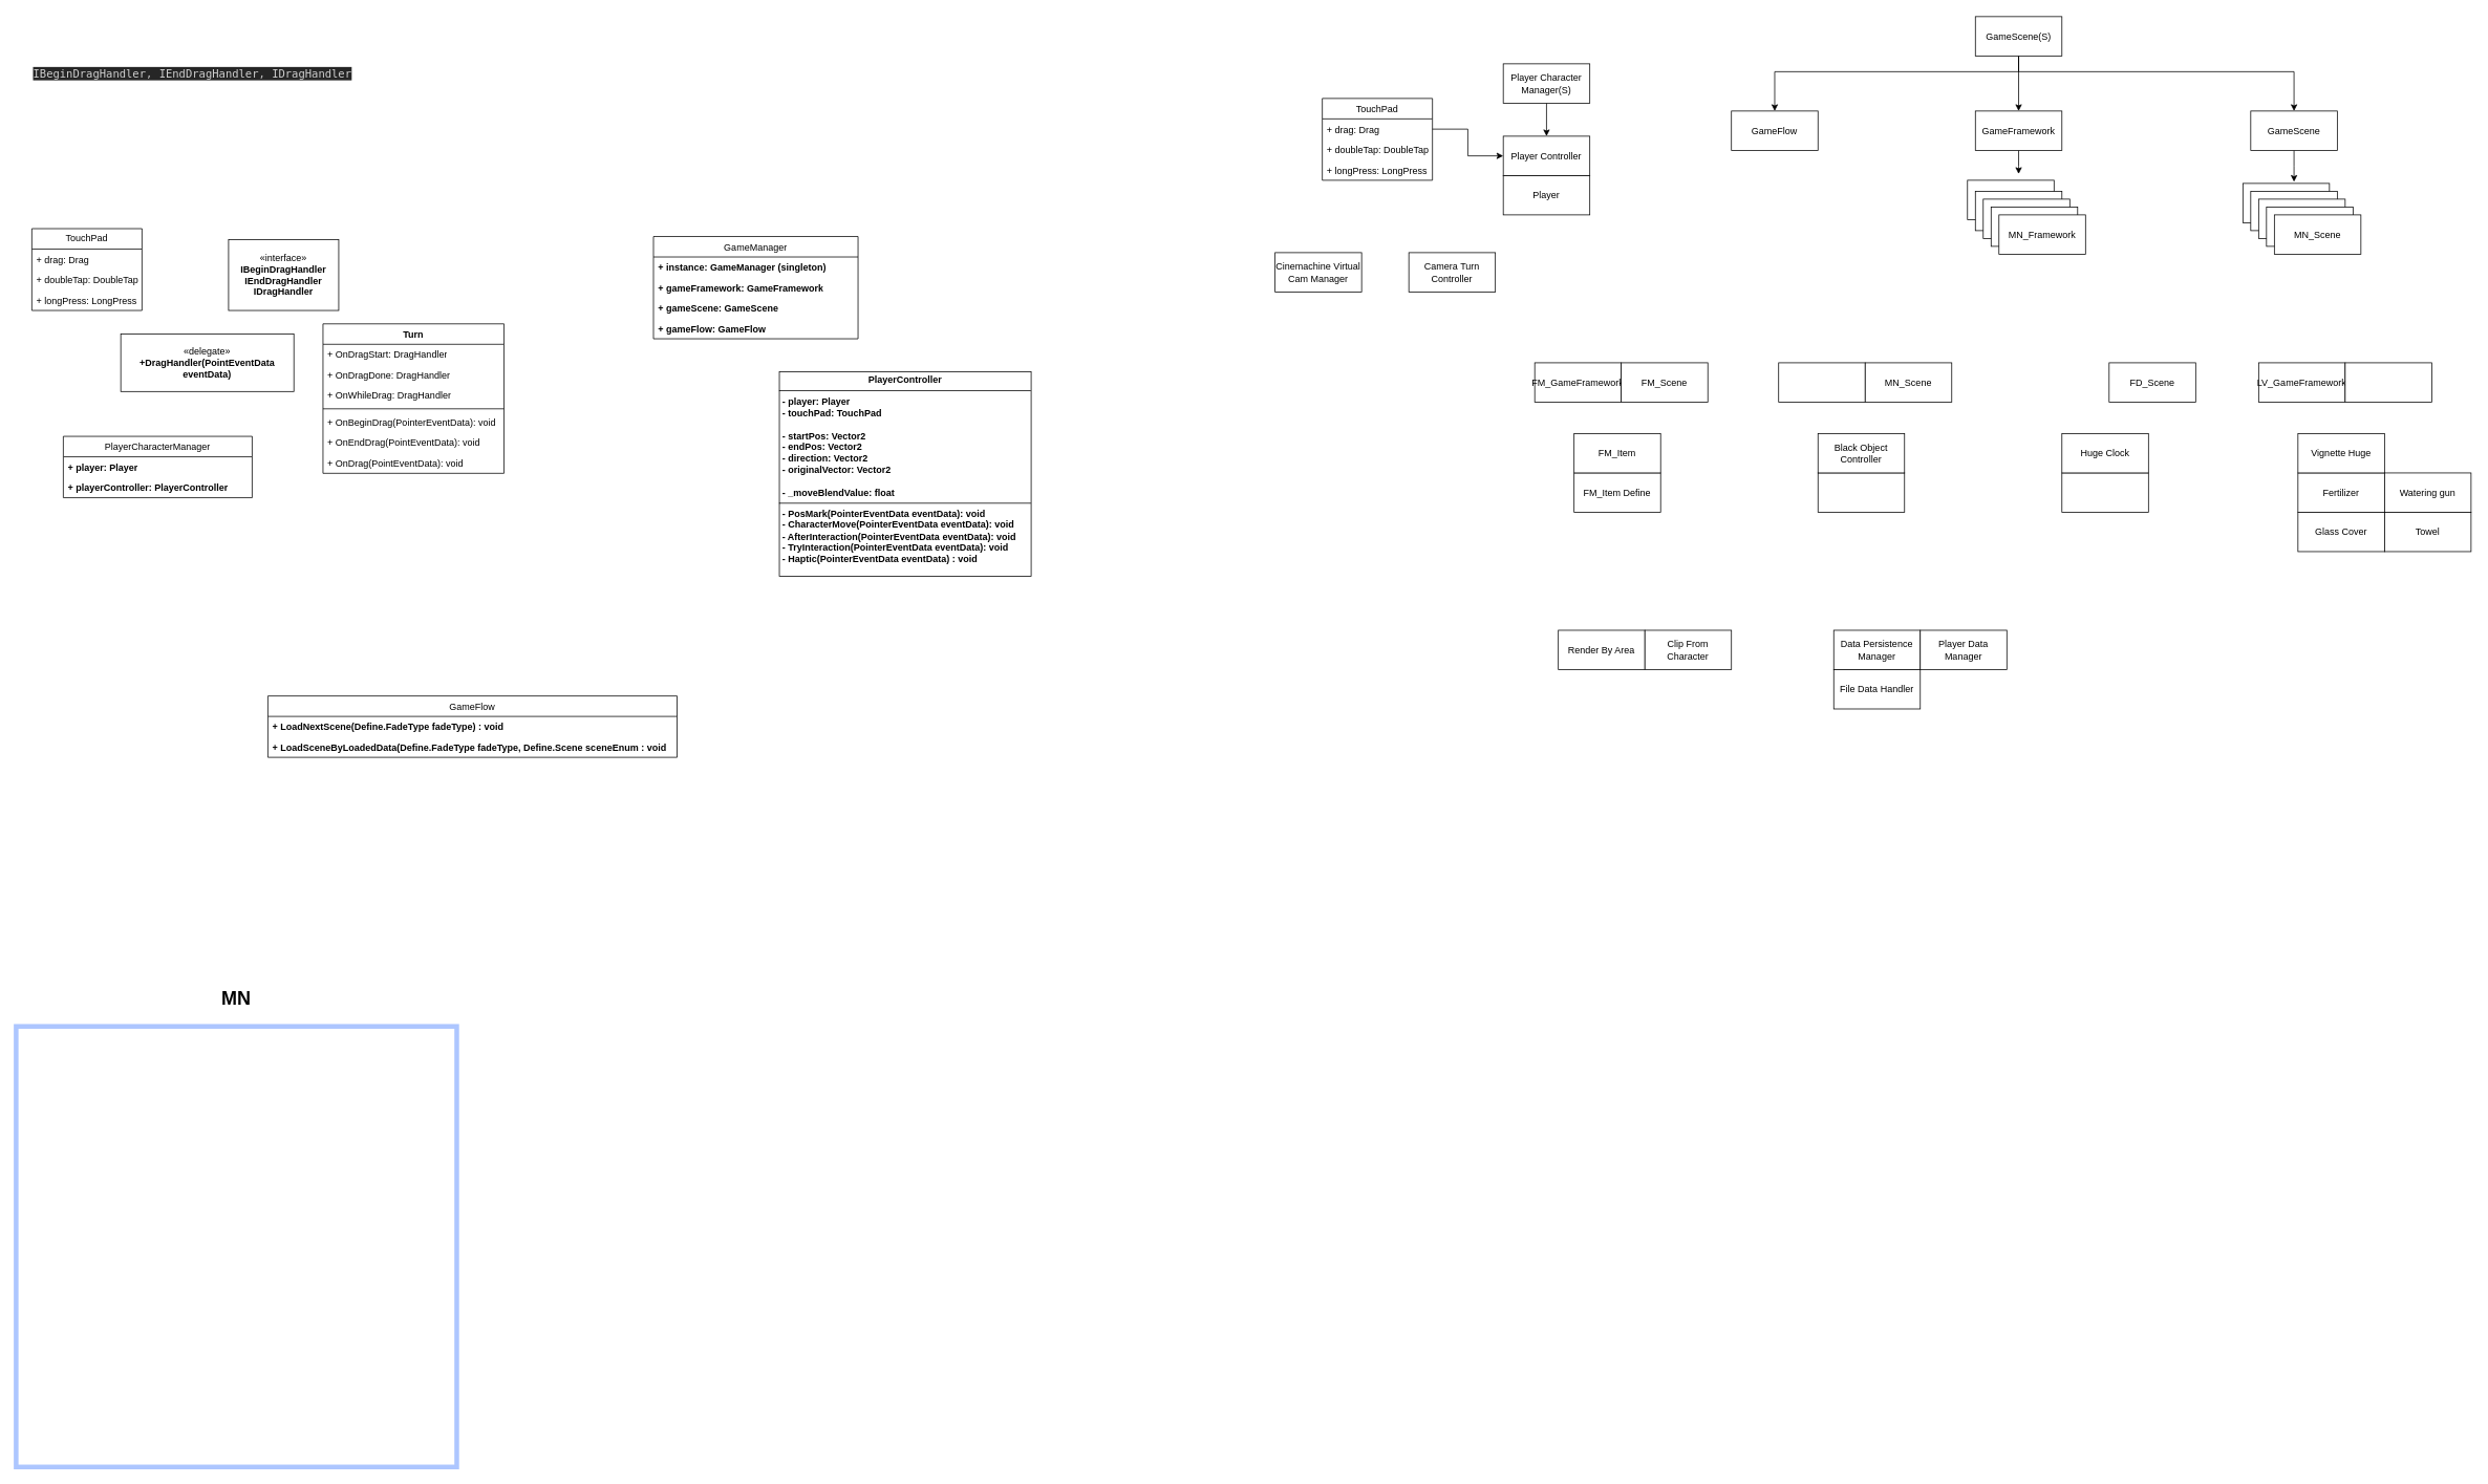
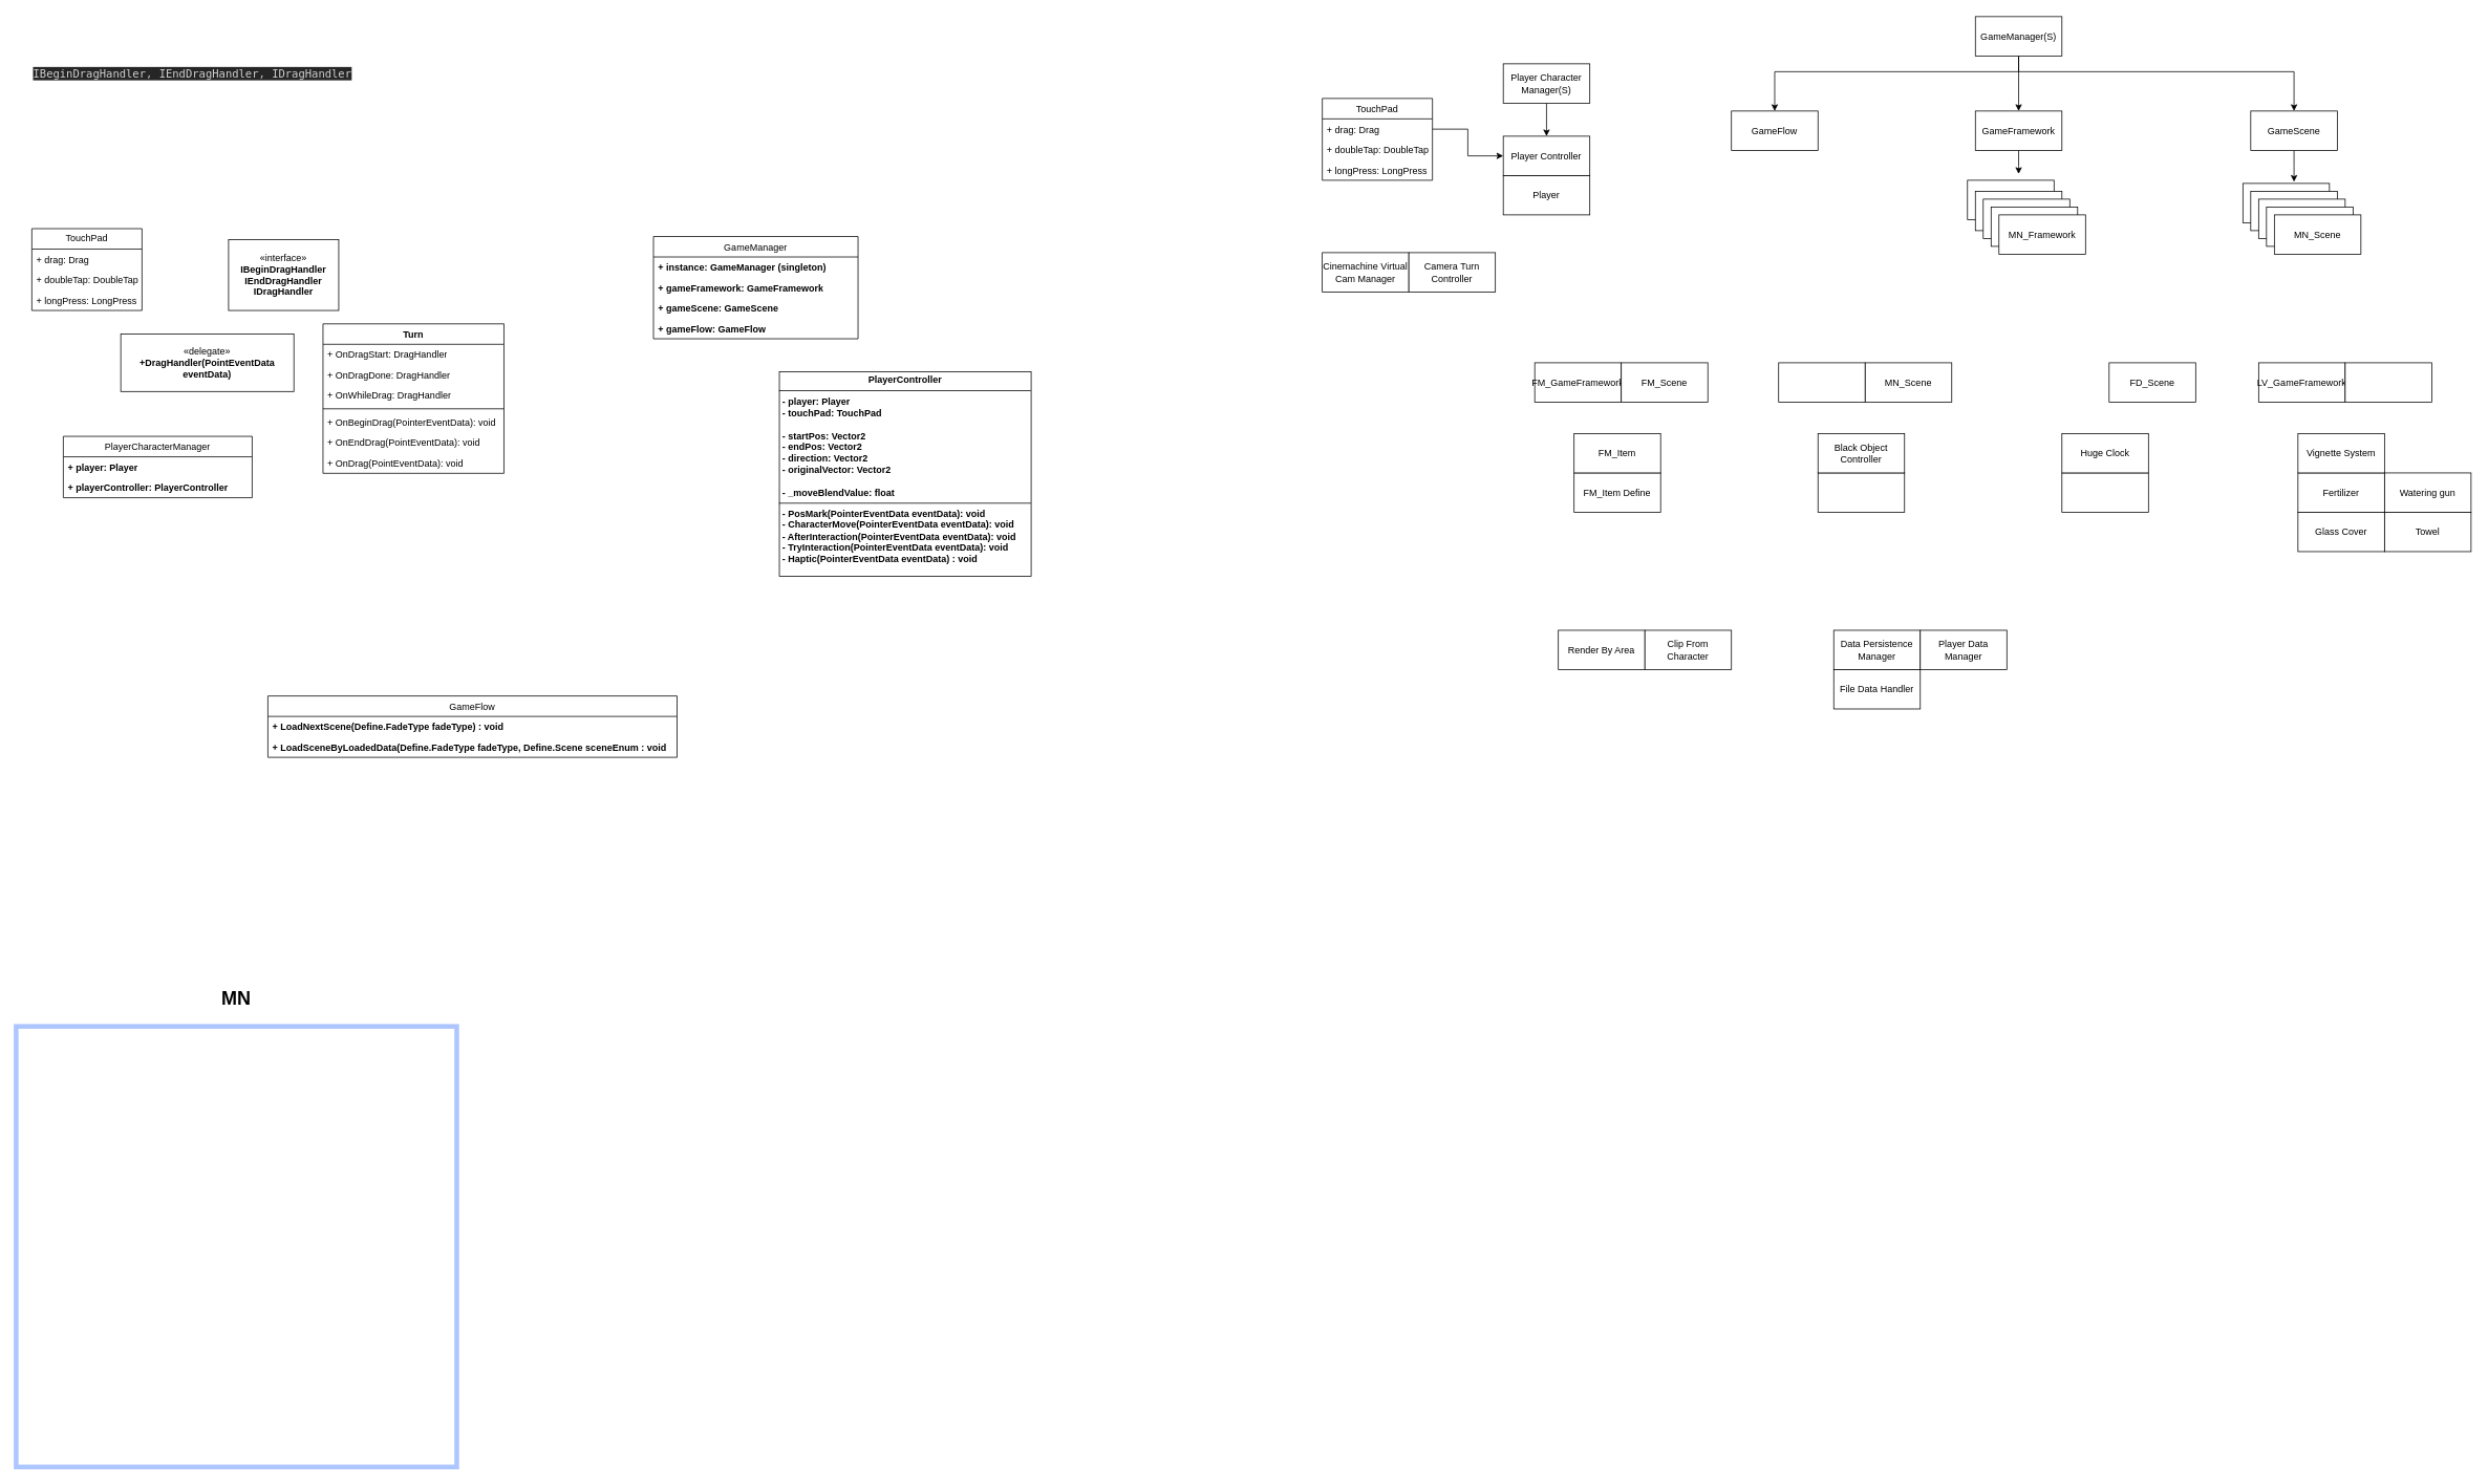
- <mxCell id="35" value="GameScene(S)" style="html=1;whiteSpace=wrap;" vertex="1" parent="1"><mxGeometry x="2510" y="20.5" width="110" height="50" as="geometry" /></mxCell>
+ <mxCell id="35" value="GameManager(S)" style="html=1;whiteSpace=wrap;" vertex="1" parent="1"><mxGeometry x="2510" y="20.5" width="110" height="50" as="geometry" /></mxCell>
- <mxCell id="78" value="Cinemachine Virtual Cam Manager" style="html=1;whiteSpace=wrap;" vertex="1" parent="1"><mxGeometry x="1620" y="320.5" width="110" height="50" as="geometry" /></mxCell>
+ <mxCell id="78" value="Cinemachine Virtual Cam Manager" style="html=1;whiteSpace=wrap;" vertex="1" parent="1"><mxGeometry x="1680" y="320.5" width="110" height="50" as="geometry" /></mxCell>
- <mxCell id="72" value="Vignette Huge" style="html=1;whiteSpace=wrap;" vertex="1" parent="1"><mxGeometry x="2920" y="550.5" width="110" height="50" as="geometry" /></mxCell>
+ <mxCell id="72" value="Vignette System" style="html=1;whiteSpace=wrap;" vertex="1" parent="1"><mxGeometry x="2920" y="550.5" width="110" height="50" as="geometry" /></mxCell>
